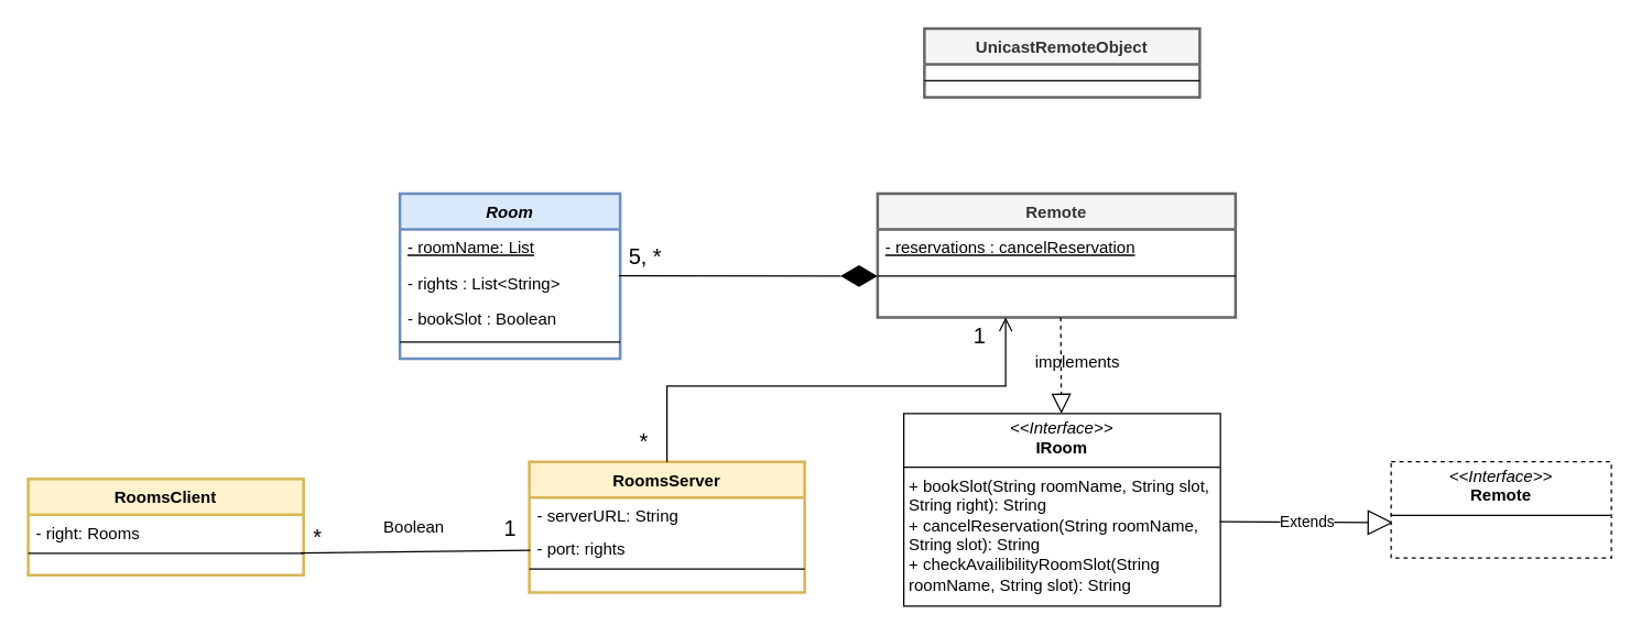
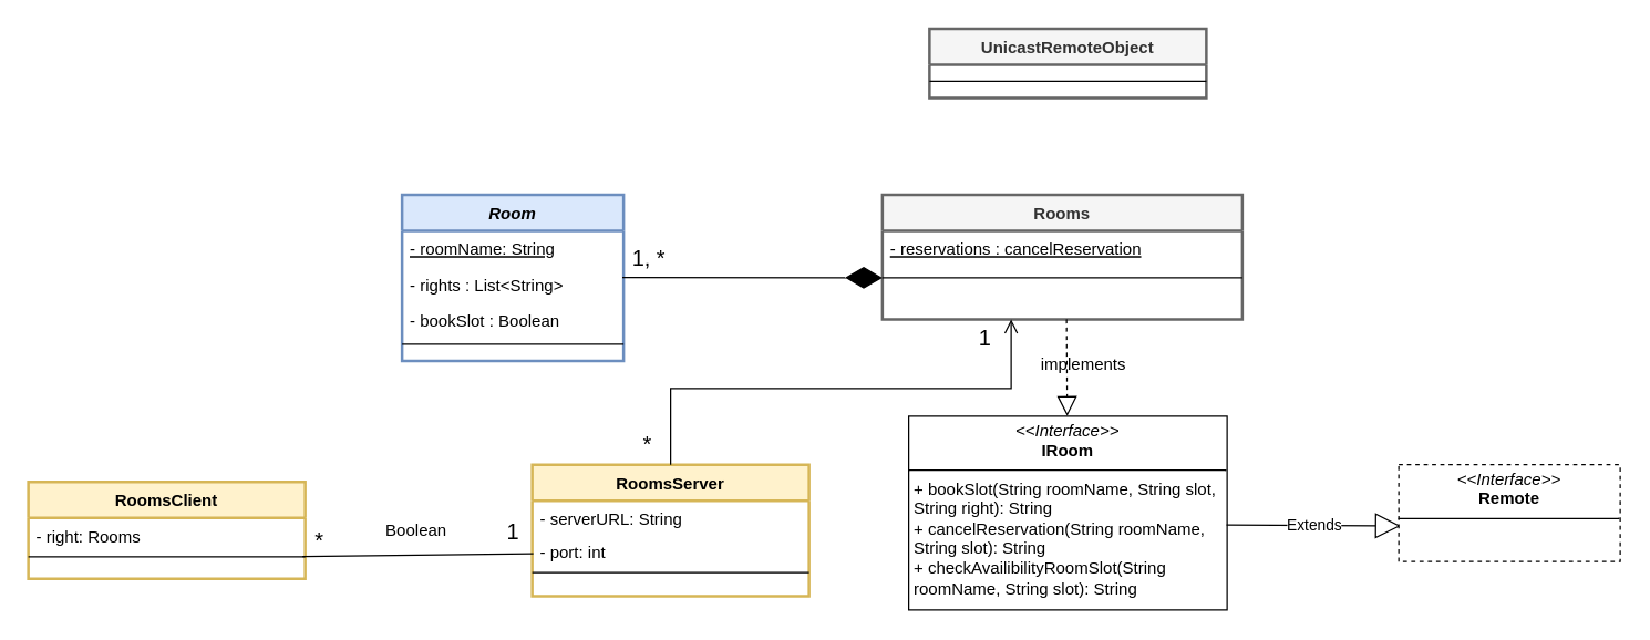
- <mxCell id="10" value="Remote" style="swimlane;fontStyle=1;align=center;verticalAlign=top;childLayout=stackLayout;horizontal=1;startSize=26;horizontalStack=0;resizeParent=1;resizeLast=0;collapsible=1;marginBottom=0;rounded=0;shadow=0;strokeWidth=2;fillColor=#f5f5f5;fontColor=#333333;strokeColor=#666666;swimlaneFillColor=none;" parent="1" vertex="1"><mxGeometry x="637" y="140" width="260" height="90" as="geometry"><mxRectangle x="550" y="140" width="160" height="26" as="alternateBounds" /></mxGeometry></mxCell>
+ <mxCell id="10" value="Rooms" style="swimlane;fontStyle=1;align=center;verticalAlign=top;childLayout=stackLayout;horizontal=1;startSize=26;horizontalStack=0;resizeParent=1;resizeLast=0;collapsible=1;marginBottom=0;rounded=0;shadow=0;strokeWidth=2;fillColor=#f5f5f5;fontColor=#333333;strokeColor=#666666;swimlaneFillColor=none;" parent="1" vertex="1"><mxGeometry x="637" y="140" width="260" height="90" as="geometry"><mxRectangle x="550" y="140" width="160" height="26" as="alternateBounds" /></mxGeometry></mxCell>
- <mxCell id="3" value="- roomName: List" style="text;align=left;verticalAlign=top;spacingLeft=4;spacingRight=4;overflow=hidden;rotatable=0;points=[[0,0.5],[1,0.5]];portConstraint=eastwest;fontStyle=4;strokeWidth=2;" parent="2" vertex="1"><mxGeometry y="26" width="160" height="26" as="geometry" /></mxCell>
+ <mxCell id="3" value="- roomName: String" style="text;align=left;verticalAlign=top;spacingLeft=4;spacingRight=4;overflow=hidden;rotatable=0;points=[[0,0.5],[1,0.5]];portConstraint=eastwest;fontStyle=4;strokeWidth=2;" parent="2" vertex="1"><mxGeometry y="26" width="160" height="26" as="geometry" /></mxCell>
- <mxCell id="14" value="5, *" style="text;html=1;align=center;verticalAlign=middle;resizable=0;points=[];autosize=1;strokeColor=none;fillColor=none;fontSize=16;" vertex="1" parent="1"><mxGeometry x="443" y="171" width="50" height="30" as="geometry" /></mxCell>
+ <mxCell id="14" value="1, *" style="text;html=1;align=center;verticalAlign=middle;resizable=0;points=[];autosize=1;strokeColor=none;fillColor=none;fontSize=16;" vertex="1" parent="1"><mxGeometry x="443" y="171" width="50" height="30" as="geometry" /></mxCell>
- <mxCell id="23" value="- port: rights" style="text;align=left;verticalAlign=top;spacingLeft=4;spacingRight=4;overflow=hidden;rotatable=0;points=[[0,0.5],[1,0.5]];portConstraint=eastwest;fontStyle=0" vertex="1" parent="21"><mxGeometry y="50" width="200" height="24" as="geometry" /></mxCell>
+ <mxCell id="23" value="- port: int" style="text;align=left;verticalAlign=top;spacingLeft=4;spacingRight=4;overflow=hidden;rotatable=0;points=[[0,0.5],[1,0.5]];portConstraint=eastwest;fontStyle=0" vertex="1" parent="21"><mxGeometry y="50" width="200" height="24" as="geometry" /></mxCell>
